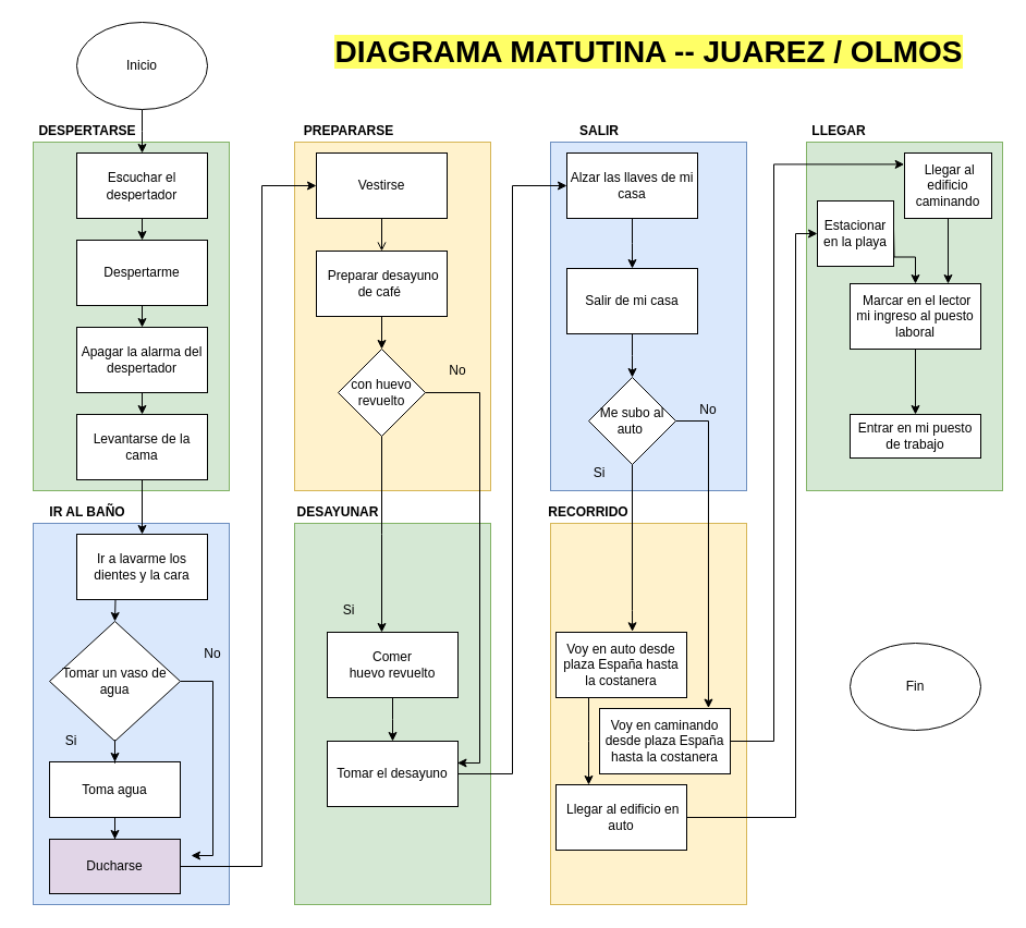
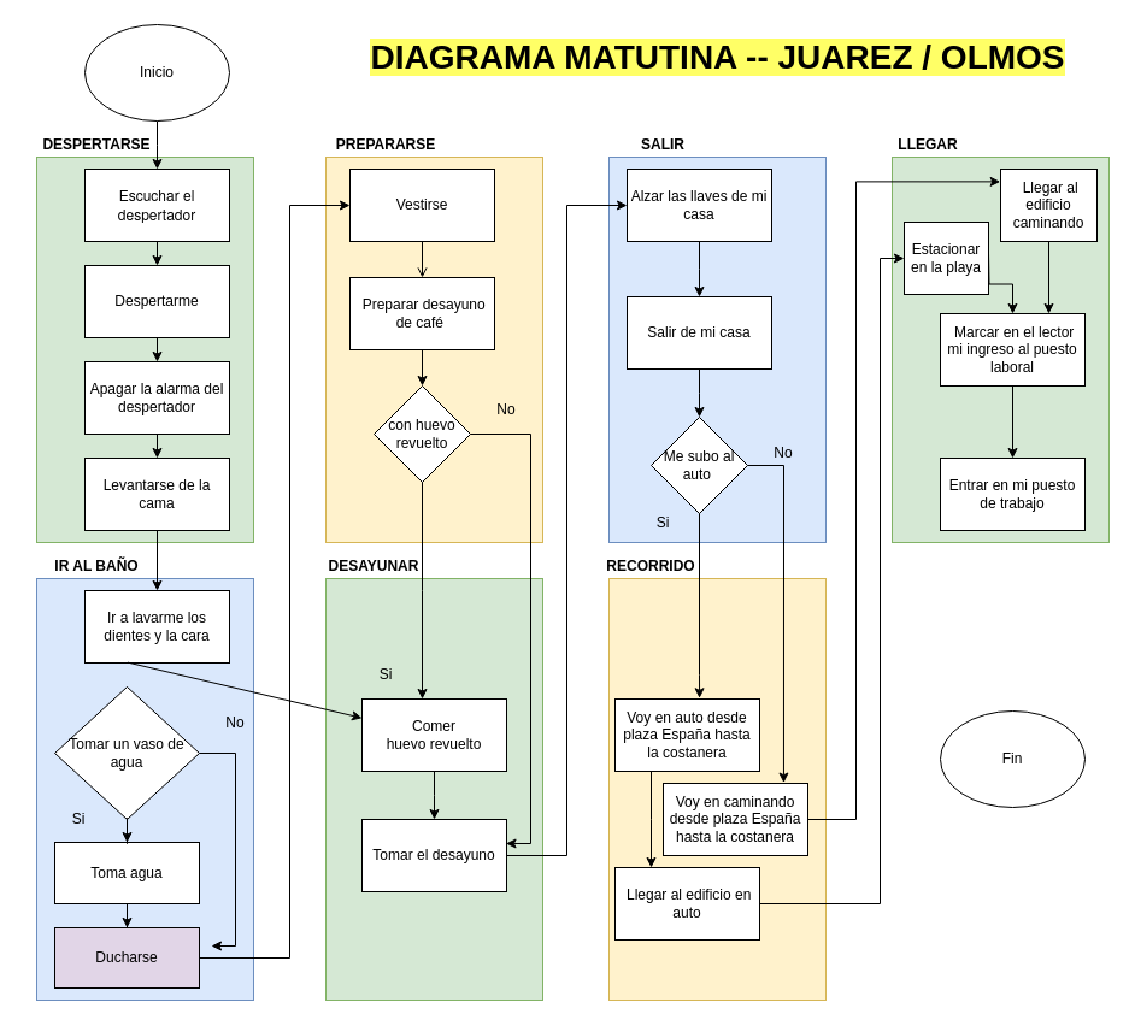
- <mxCell id="55" value="Entrar en mi puesto de trabajo" style="rounded=0;whiteSpace=wrap;html=1;" parent="1" vertex="1"><mxGeometry x="780" y="380" width="120" height="40" as="geometry" /></mxCell>
+ <mxCell id="55" value="Entrar en mi puesto de trabajo" style="rounded=0;whiteSpace=wrap;html=1;" parent="1" vertex="1"><mxGeometry x="780" y="380" width="120" height="60" as="geometry" /></mxCell>
- <mxCell id="62" value="" style="endArrow=classic;html=1;exitX=0.296;exitY=0.994;exitDx=0;exitDy=0;exitPerimeter=0;entryX=0.5;entryY=0;entryDx=0;entryDy=0;" parent="1" source="18" target="21" edge="1"><mxGeometry width="50" height="50" relative="1" as="geometry"><mxPoint x="140" y="450" as="sourcePoint" /><mxPoint x="110" y="570" as="targetPoint" /></mxGeometry></mxCell>
+ <mxCell id="62" value="" style="endArrow=classic;html=1;exitX=0.296;exitY=0.994;exitDx=0;exitDy=0;exitPerimeter=0;" parent="1" source="18" target="34" edge="1"><mxGeometry width="50" height="50" relative="1" as="geometry"><mxPoint x="140" y="450" as="sourcePoint" /><mxPoint x="110" y="570" as="targetPoint" /></mxGeometry></mxCell>
